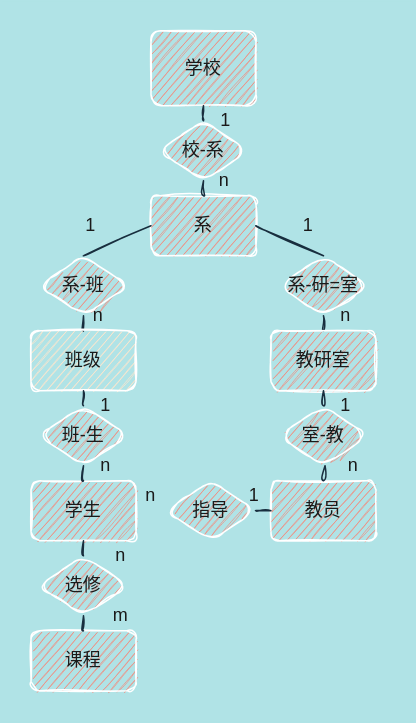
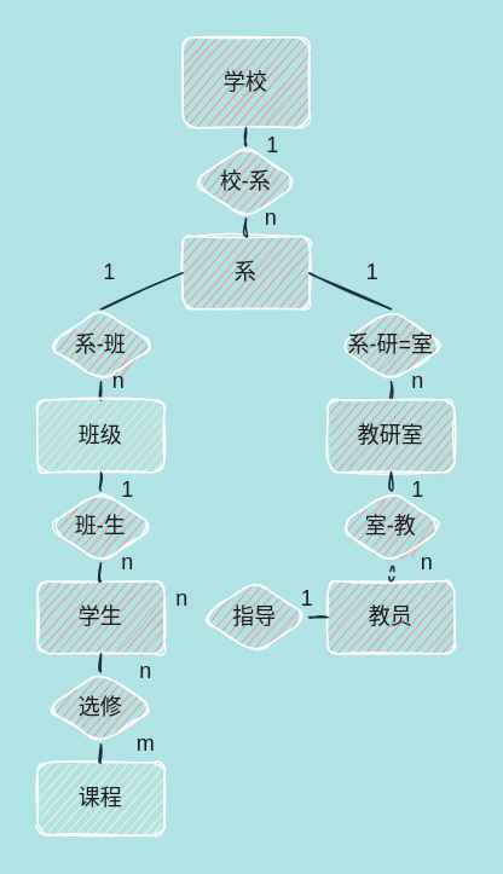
- <mxCell id="31" value="" style="endArrow=none;html=1;exitX=0.5;exitY=0;exitDx=0;exitDy=0;entryX=0.517;entryY=1;entryDx=0;entryDy=0;entryPerimeter=0;sketch=1;curved=1;labelBackgroundColor=#B0E3E6;strokeColor=#182E3E;fontColor=#1A1A1A;" edge="1" parent="1" source="3" target="14"><mxGeometry width="50" height="50" relative="1" as="geometry"><mxPoint x="170" y="370" as="sourcePoint" /><mxPoint x="220" y="320" as="targetPoint" /></mxGeometry></mxCell>
+ <mxCell id="31" value="" style="endArrow=none;html=1;exitX=0.5;exitY=0;exitDx=0;exitDy=0;entryX=0.517;entryY=1;entryDx=0;entryDy=0;entryPerimeter=0;sketch=1;curved=1;labelBackgroundColor=#B0E3E6;strokeColor=#182E3E;fontColor=#1A1A1A;dashed=1;" edge="1" parent="1" source="3" target="14"><mxGeometry width="50" height="50" relative="1" as="geometry"><mxPoint x="170" y="370" as="sourcePoint" /><mxPoint x="220" y="320" as="targetPoint" /></mxGeometry></mxCell>
- <mxCell id="20" value="课程" style="whiteSpace=wrap;html=1;sketch=1;rounded=1;fillColor=#F08E81;strokeColor=#FFFFFF;fontColor=#1A1A1A;" vertex="1" parent="1"><mxGeometry x="20" y="420" width="70" height="40" as="geometry" /></mxCell>
+ <mxCell id="20" value="课程" style="whiteSpace=wrap;html=1;sketch=1;rounded=1;fillColor=#fff2cc;strokeColor=#FFFFFF;fontColor=#1A1A1A;" vertex="1" parent="1"><mxGeometry x="20" y="420" width="70" height="40" as="geometry" /></mxCell>
